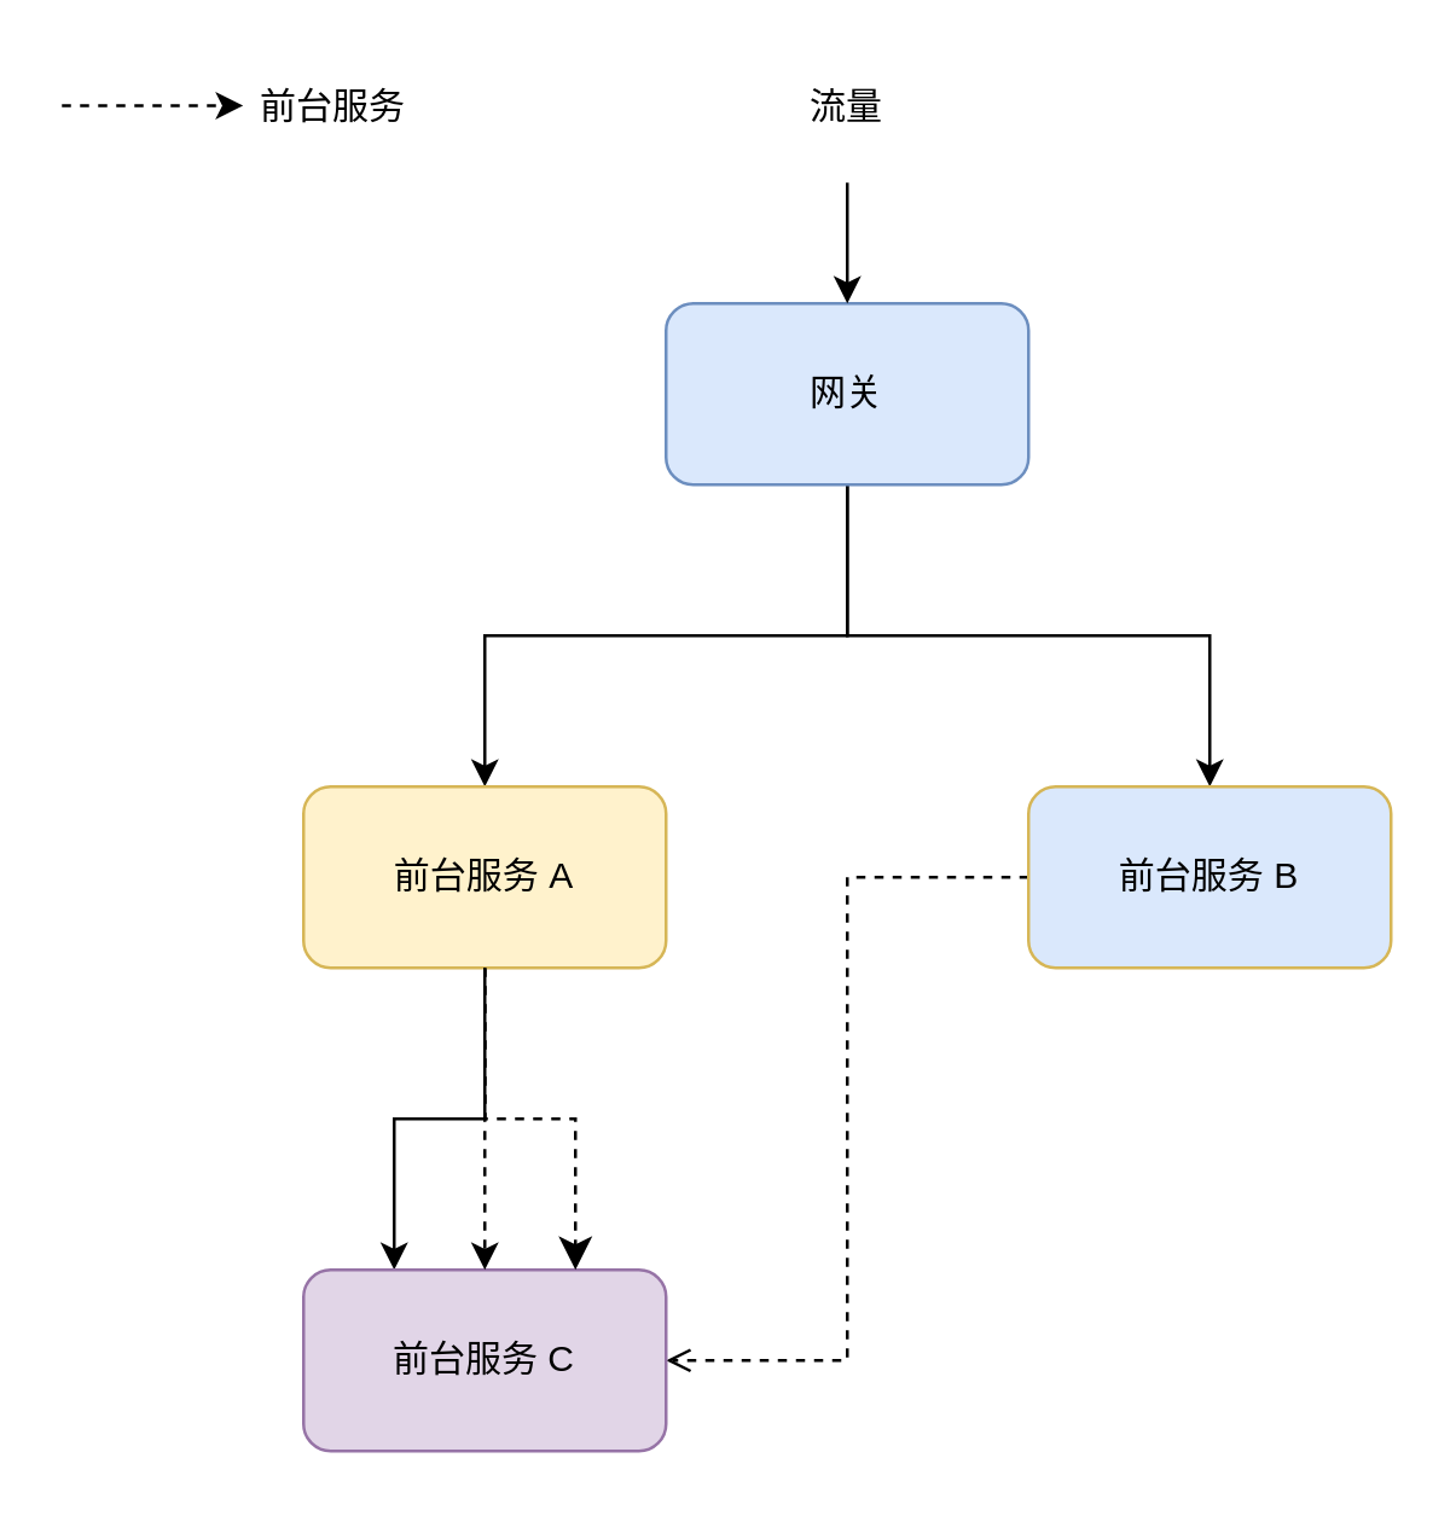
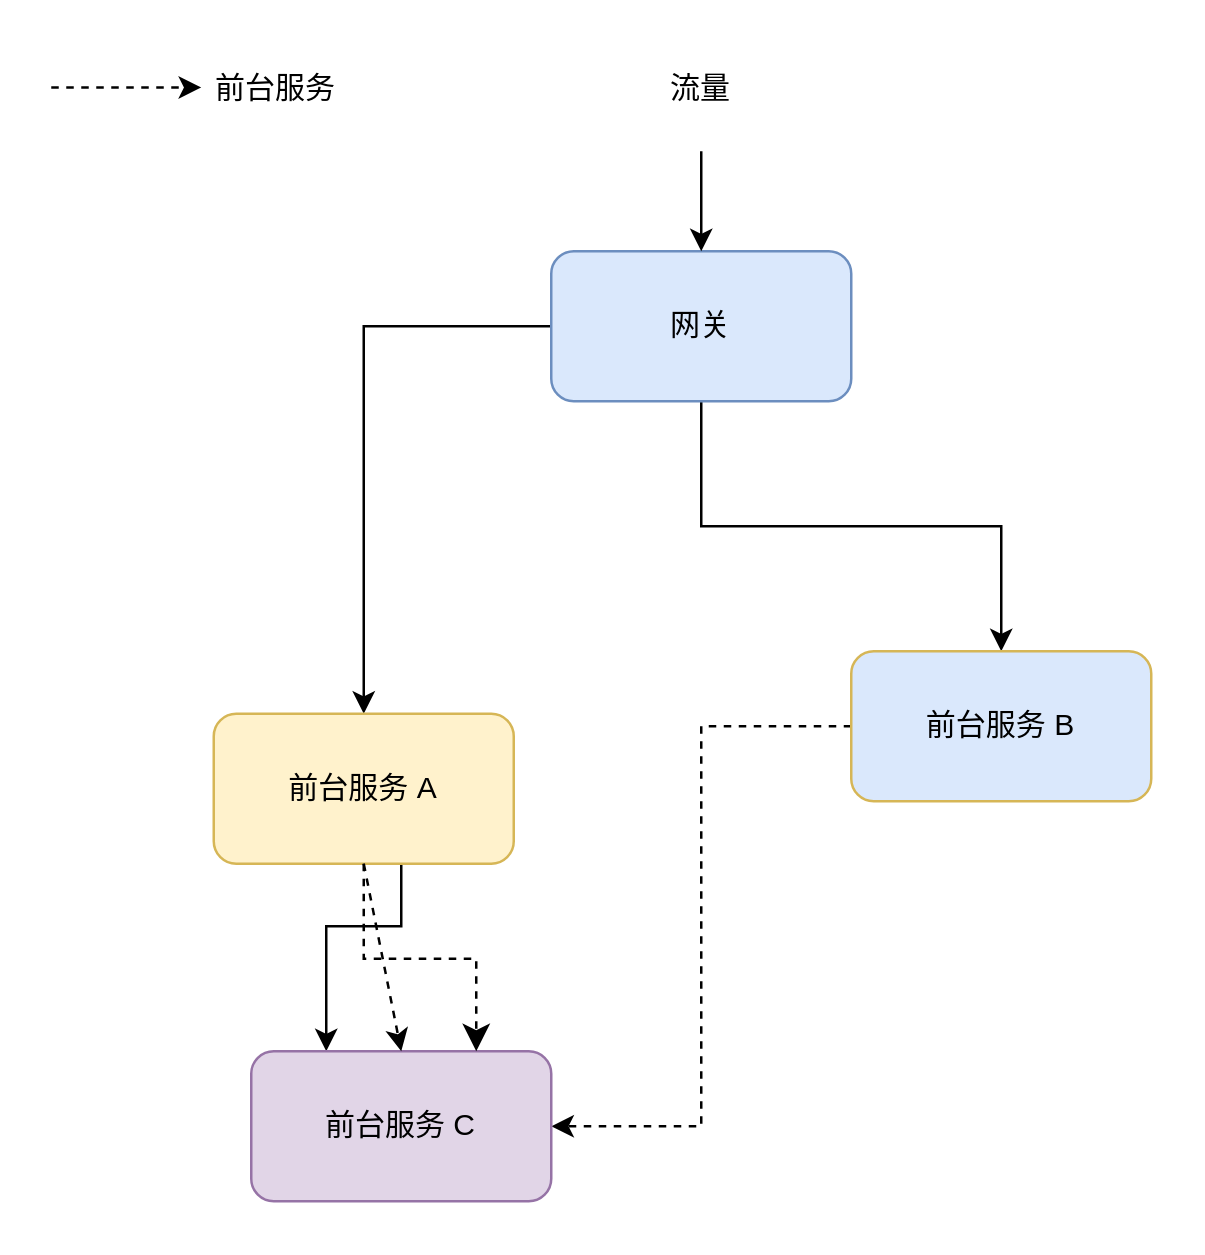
- <mxCell id="6" value="前台服务 A" style="rounded=1;whiteSpace=wrap;html=1;fillColor=#fff2cc;strokeColor=#d6b656;" vertex="1" parent="1"><mxGeometry x="100" y="260" width="120" height="60" as="geometry" /></mxCell>
+ <mxCell id="6" value="前台服务 A" style="rounded=1;whiteSpace=wrap;html=1;fillColor=#fff2cc;strokeColor=#d6b656;" vertex="1" parent="1"><mxGeometry x="85" y="285" width="120" height="60" as="geometry" /></mxCell>
- <mxCell id="7" style="edgeStyle=orthogonalEdgeStyle;rounded=0;orthogonalLoop=1;jettySize=auto;html=1;entryX=1;entryY=0.5;entryDx=0;entryDy=0;dashed=1;endArrow=open;" edge="1" parent="1" source="8" target="9"><mxGeometry relative="1" as="geometry" /></mxCell>
+ <mxCell id="7" style="edgeStyle=orthogonalEdgeStyle;rounded=0;orthogonalLoop=1;jettySize=auto;html=1;entryX=1;entryY=0.5;entryDx=0;entryDy=0;dashed=1;" edge="1" parent="1" source="8" target="9"><mxGeometry relative="1" as="geometry" /></mxCell>
